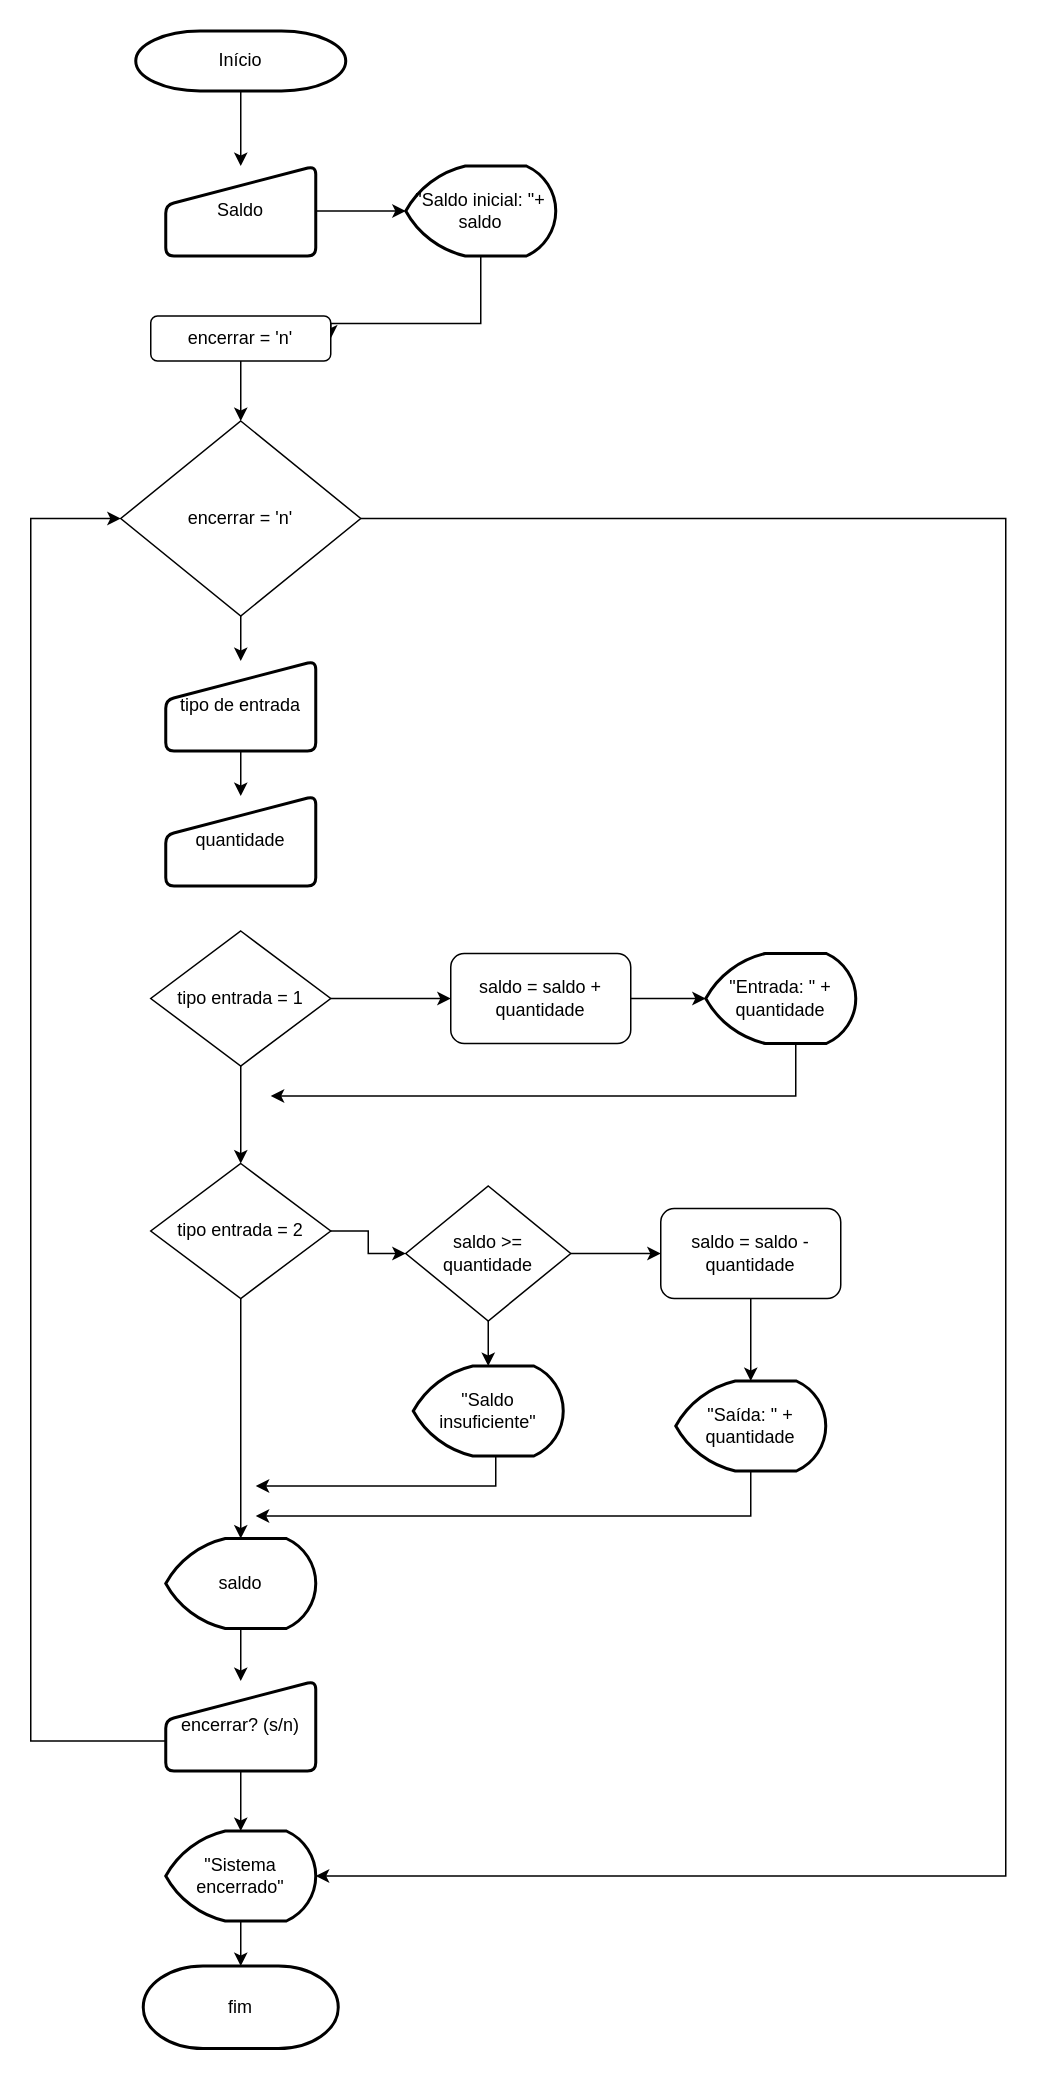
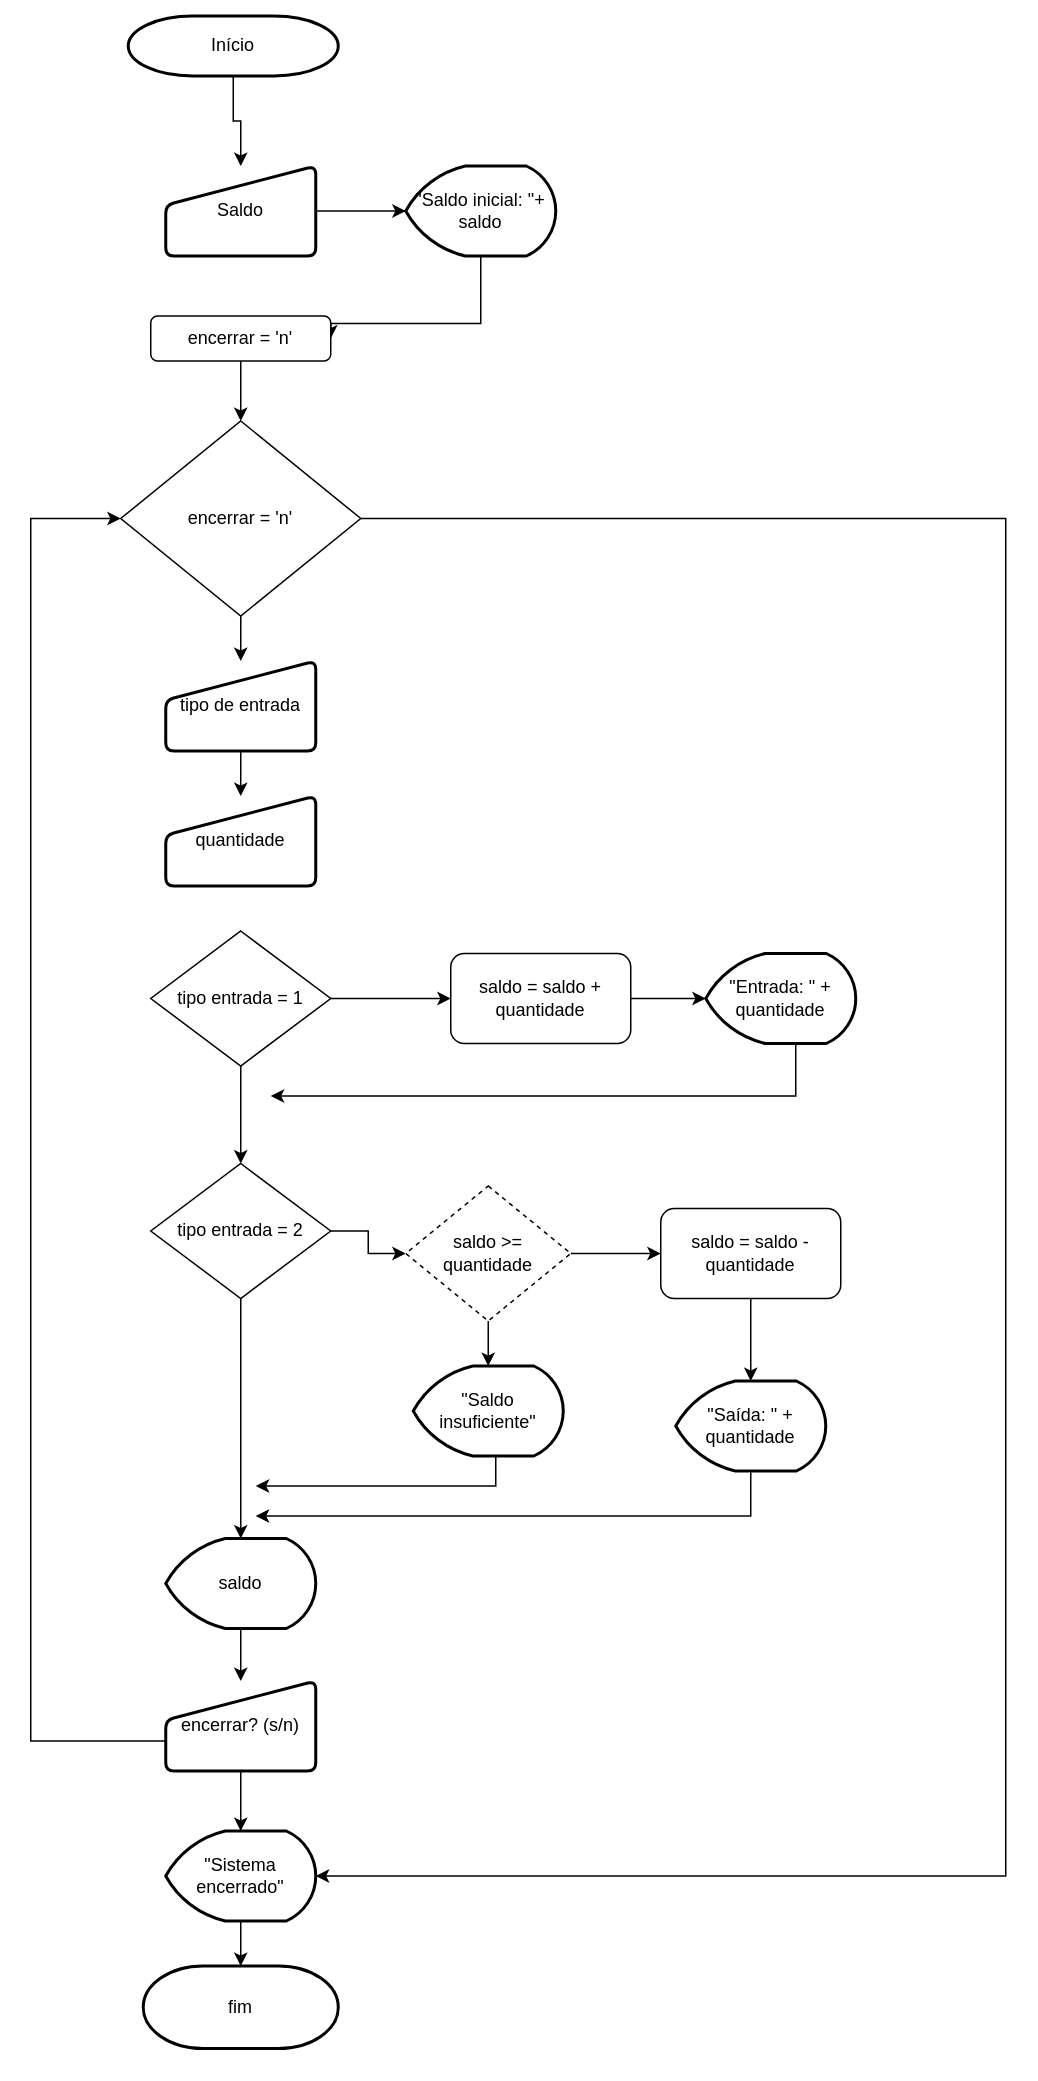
- <mxCell id="3" value="Início" style="strokeWidth=2;html=1;shape=mxgraph.flowchart.terminator;whiteSpace=wrap;" vertex="1" parent="1"><mxGeometry x="90" y="20" width="140" height="40" as="geometry" /></mxCell>
+ <mxCell id="3" value="Início" style="strokeWidth=2;html=1;shape=mxgraph.flowchart.terminator;whiteSpace=wrap;" vertex="1" parent="1"><mxGeometry x="85" y="10" width="140" height="40" as="geometry" /></mxCell>
- <mxCell id="28" value="saldo &amp;gt;= quantidade" style="rhombus;whiteSpace=wrap;html=1;" vertex="1" parent="1"><mxGeometry x="270" y="790" width="110" height="90" as="geometry" /></mxCell>
+ <mxCell id="28" value="saldo &amp;gt;= quantidade" style="rhombus;whiteSpace=wrap;html=1;dashed=1;" vertex="1" parent="1"><mxGeometry x="270" y="790" width="110" height="90" as="geometry" /></mxCell>
